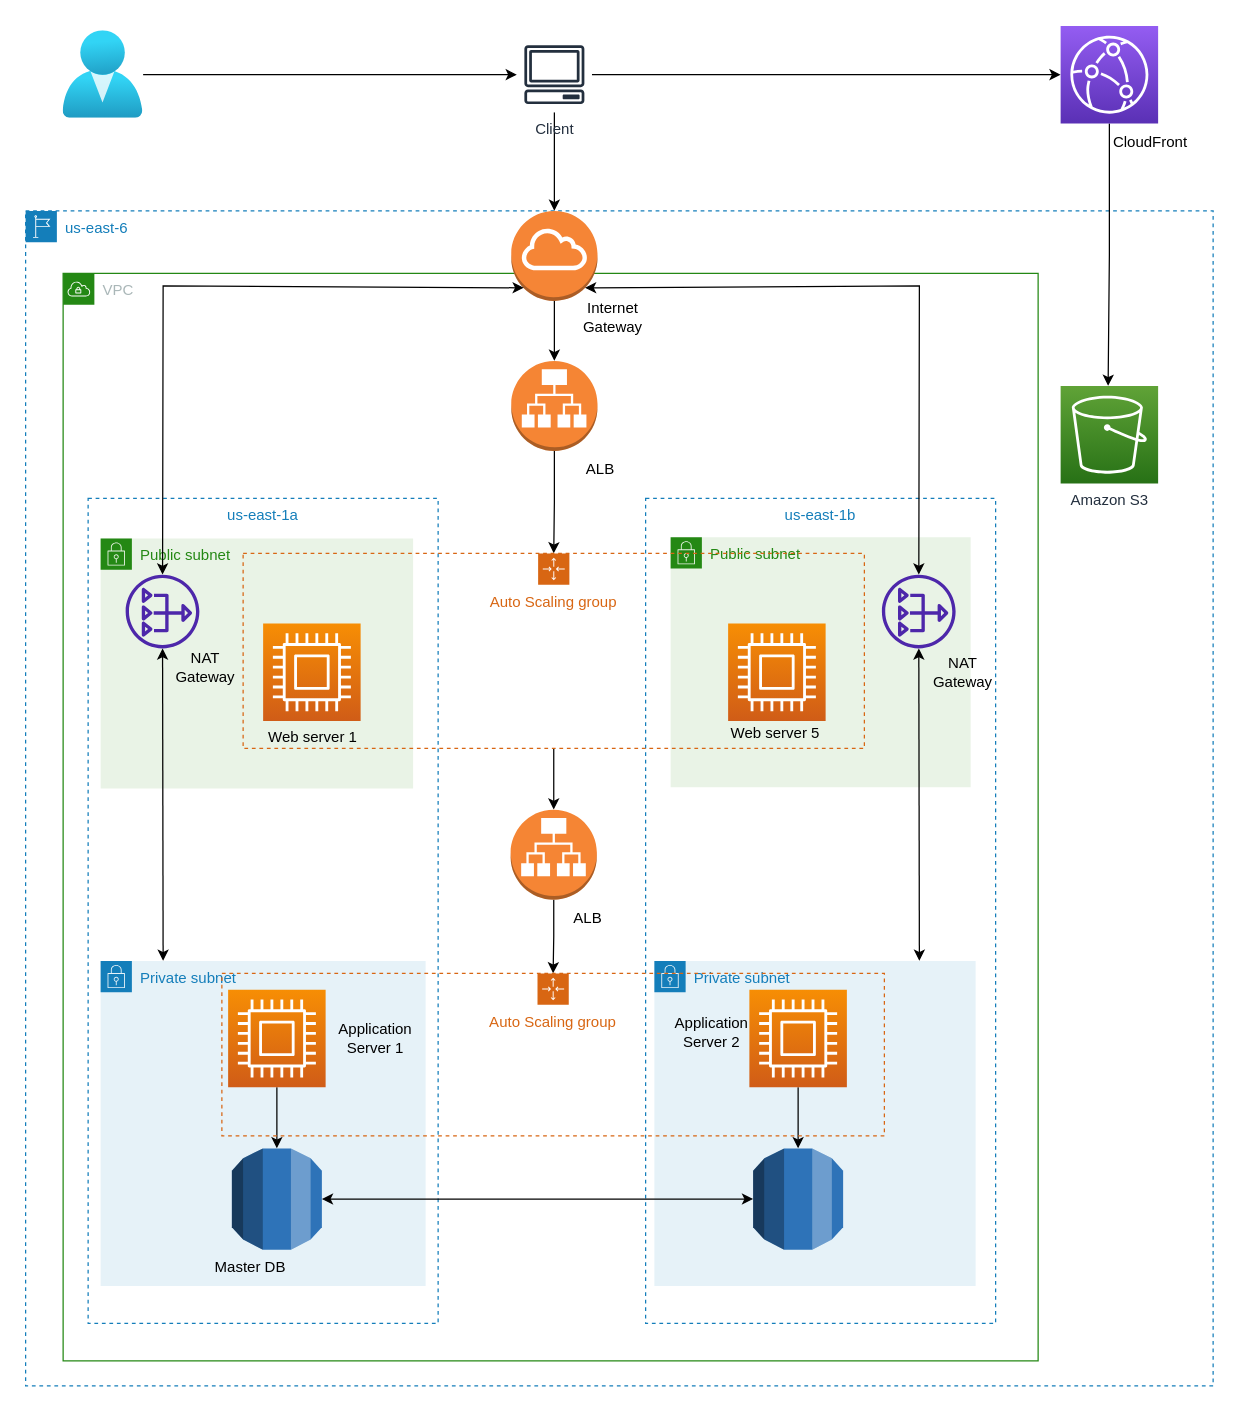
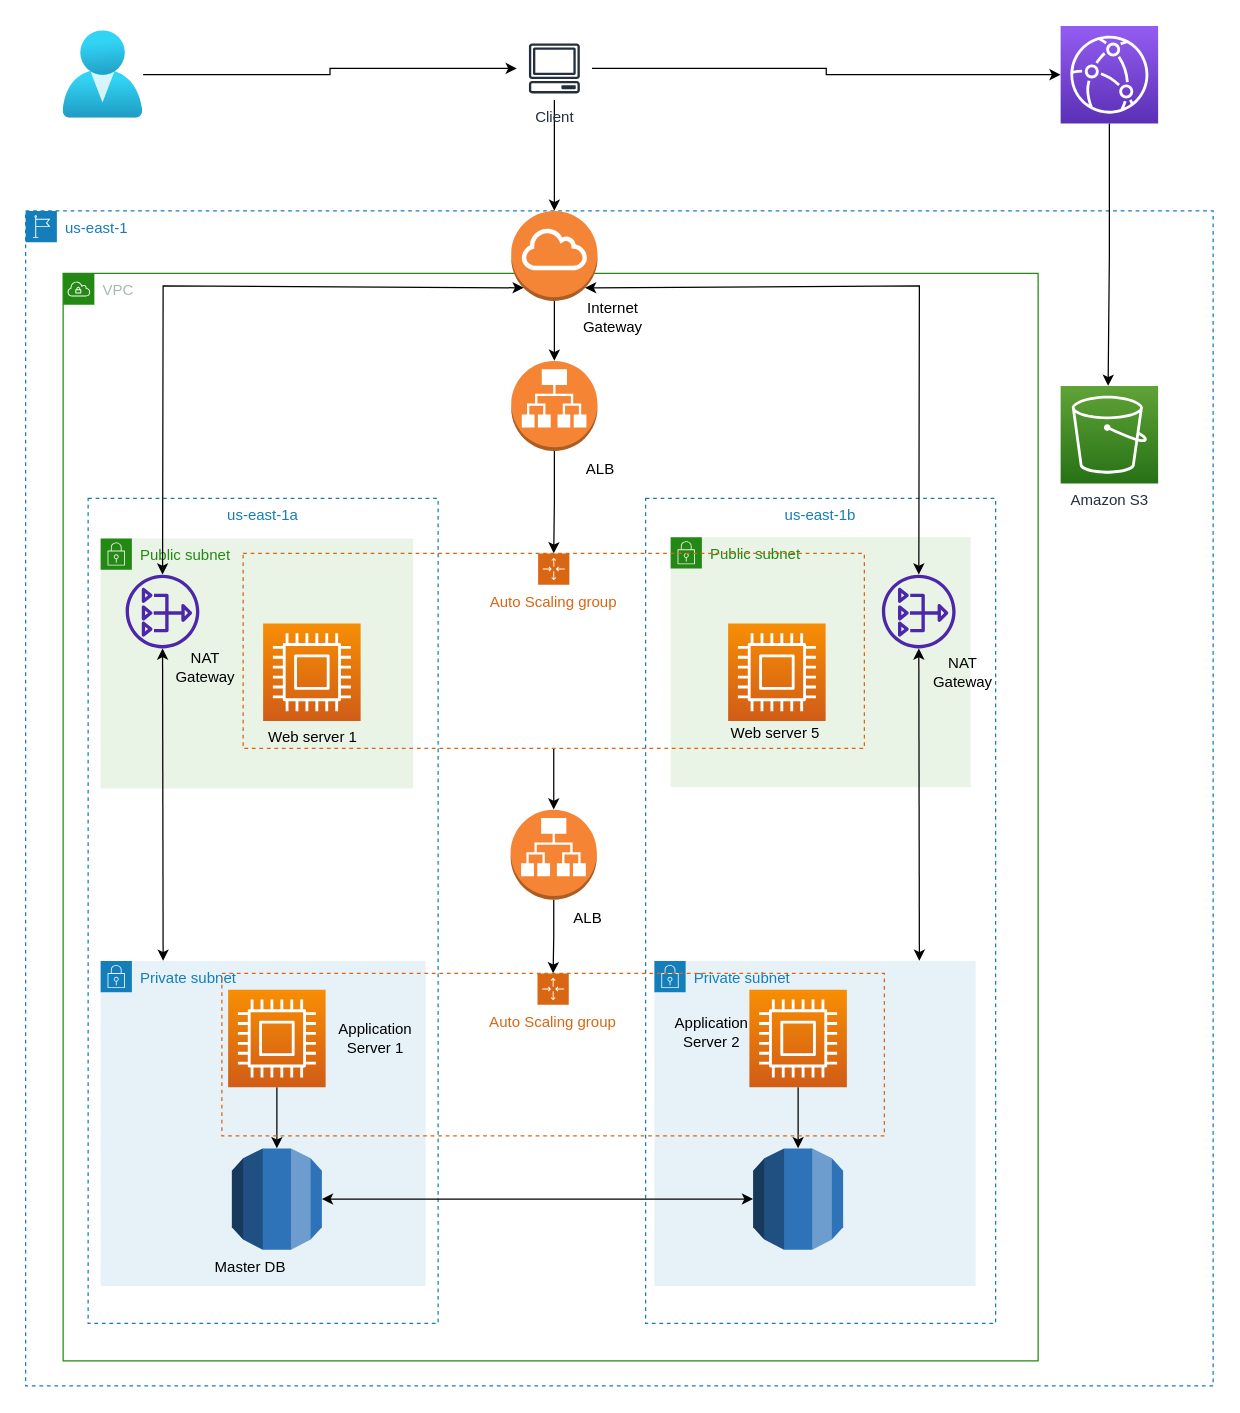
- <mxCell id="28" value="Client" style="sketch=0;outlineConnect=0;fontColor=#232F3E;gradientColor=none;strokeColor=#232F3E;fillColor=#ffffff;dashed=0;verticalLabelPosition=bottom;verticalAlign=top;align=center;html=1;fontSize=12;fontStyle=0;aspect=fixed;shape=mxgraph.aws4.resourceIcon;resIcon=mxgraph.aws4.client;" parent="1" vertex="1"><mxGeometry x="413" y="29" width="60" height="60" as="geometry" /></mxCell>
+ <mxCell id="28" value="Client" style="sketch=0;outlineConnect=0;fontColor=#232F3E;gradientColor=none;strokeColor=#232F3E;fillColor=#ffffff;dashed=0;verticalLabelPosition=bottom;verticalAlign=top;align=center;html=1;fontSize=12;fontStyle=0;aspect=fixed;shape=mxgraph.aws4.resourceIcon;resIcon=mxgraph.aws4.client;" parent="1" vertex="1"><mxGeometry x="413" y="29" width="60" height="50" as="geometry" /></mxCell>
- <mxCell id="53" value="CloudFront" style="text;html=1;strokeColor=none;fillColor=none;align=center;verticalAlign=middle;whiteSpace=wrap;rounded=0;" vertex="1" parent="1"><mxGeometry x="890" y="98" width="60" height="30" as="geometry" /></mxCell>
- <mxCell id="29" value="us-east-6" style="points=[[0,0],[0.25,0],[0.5,0],[0.75,0],[1,0],[1,0.25],[1,0.5],[1,0.75],[1,1],[0.75,1],[0.5,1],[0.25,1],[0,1],[0,0.75],[0,0.5],[0,0.25]];outlineConnect=0;gradientColor=none;html=1;whiteSpace=wrap;fontSize=12;fontStyle=0;container=1;pointerEvents=0;collapsible=0;recursiveResize=0;shape=mxgraph.aws4.group;grIcon=mxgraph.aws4.group_region;strokeColor=#147EBA;fillColor=none;verticalAlign=top;align=left;spacingLeft=30;fontColor=#147EBA;dashed=1;" parent="1" vertex="1"><mxGeometry x="20" y="168" width="950" height="940" as="geometry" /></mxCell>
+ <mxCell id="29" value="us-east-1" style="points=[[0,0],[0.25,0],[0.5,0],[0.75,0],[1,0],[1,0.25],[1,0.5],[1,0.75],[1,1],[0.75,1],[0.5,1],[0.25,1],[0,1],[0,0.75],[0,0.5],[0,0.25]];outlineConnect=0;gradientColor=none;html=1;whiteSpace=wrap;fontSize=12;fontStyle=0;container=1;pointerEvents=0;collapsible=0;recursiveResize=0;shape=mxgraph.aws4.group;grIcon=mxgraph.aws4.group_region;strokeColor=#147EBA;fillColor=none;verticalAlign=top;align=left;spacingLeft=30;fontColor=#147EBA;dashed=1;" parent="1" vertex="1"><mxGeometry x="20" y="168" width="950" height="940" as="geometry" /></mxCell>
